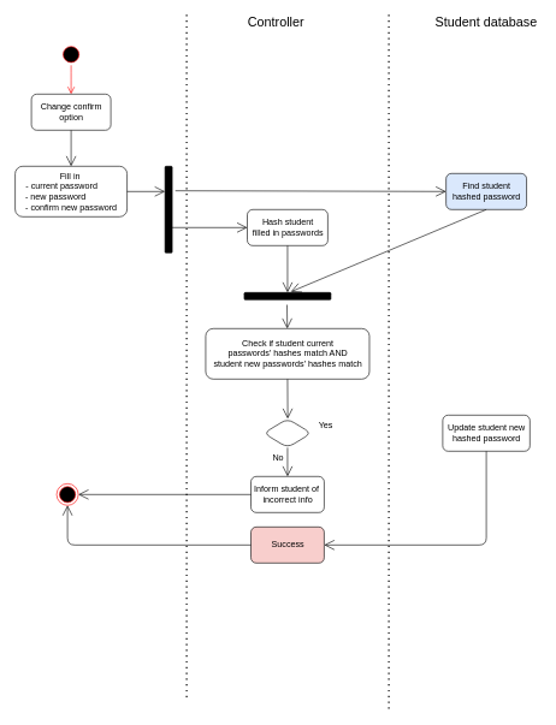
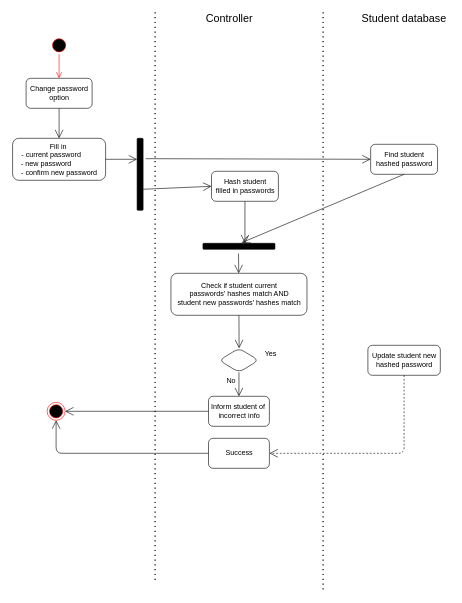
- <mxCell id="8" value="Change confirm&lt;br&gt;option" style="html=1;rounded=1;fillColor=#FFFFFF;" vertex="1" parent="1"><mxGeometry x="43" y="130" width="110" height="50" as="geometry" /></mxCell>
+ <mxCell id="8" value="Change password&lt;br&gt;option" style="html=1;rounded=1;fillColor=#FFFFFF;" vertex="1" parent="1"><mxGeometry x="43" y="130" width="110" height="50" as="geometry" /></mxCell>
- <mxCell id="13" value="Find student&lt;br&gt;hashed password" style="html=1;rounded=1;fillColor=#dae8fc;" vertex="1" parent="1"><mxGeometry x="617.25" y="240" width="111.5" height="50" as="geometry" /></mxCell>
+ <mxCell id="13" value="Find student&lt;br&gt;hashed password" style="html=1;rounded=1;fillColor=#FFFFFF;" vertex="1" parent="1"><mxGeometry x="617.25" y="240" width="111.5" height="50" as="geometry" /></mxCell>
- <mxCell id="11" value="Hash student&lt;br&gt;filled in passwords" style="html=1;rounded=1;fillColor=#FFFFFF;" vertex="1" parent="1"><mxGeometry x="342" y="290" width="111.5" height="50" as="geometry" /></mxCell>
+ <mxCell id="11" value="Hash student&lt;br&gt;filled in passwords" style="html=1;rounded=1;fillColor=#FFFFFF;" vertex="1" parent="1"><mxGeometry x="352" y="285" width="111.5" height="50" as="geometry" /></mxCell>
- <mxCell id="31" value="Success" style="html=1;rounded=1;fillColor=#f8cecc;" vertex="1" parent="1"><mxGeometry x="347" y="730" width="101.5" height="50" as="geometry" /></mxCell>
+ <mxCell id="31" value="Success" style="html=1;rounded=1;fillColor=#FFFFFF;" vertex="1" parent="1"><mxGeometry x="347" y="730" width="101.5" height="50" as="geometry" /></mxCell>
- <mxCell id="32" value="" style="endArrow=open;endFill=1;endSize=12;html=1;exitX=0.5;exitY=1;exitDx=0;exitDy=0;entryX=1;entryY=0.5;entryDx=0;entryDy=0;" edge="1" parent="1" source="30" target="31"><mxGeometry width="160" relative="1" as="geometry"><mxPoint x="440.75" y="610" as="sourcePoint" /><mxPoint x="622.63" y="610" as="targetPoint" /><Array as="points"><mxPoint x="673" y="755" /></Array></mxGeometry></mxCell>
+ <mxCell id="32" value="" style="endArrow=open;endFill=1;endSize=12;html=1;exitX=0.5;exitY=1;exitDx=0;exitDy=0;entryX=1;entryY=0.5;entryDx=0;entryDy=0;dashed=1;" edge="1" parent="1" source="30" target="31"><mxGeometry width="160" relative="1" as="geometry"><mxPoint x="440.75" y="610" as="sourcePoint" /><mxPoint x="622.63" y="610" as="targetPoint" /><Array as="points"><mxPoint x="673" y="755" /></Array></mxGeometry></mxCell>
